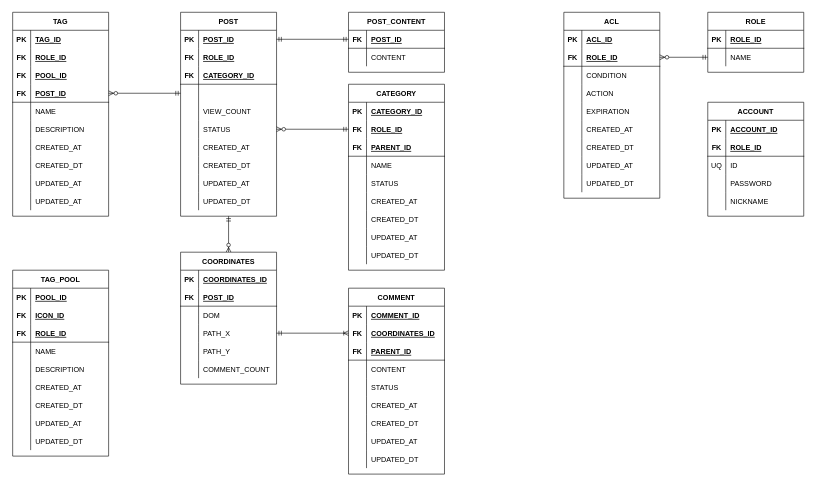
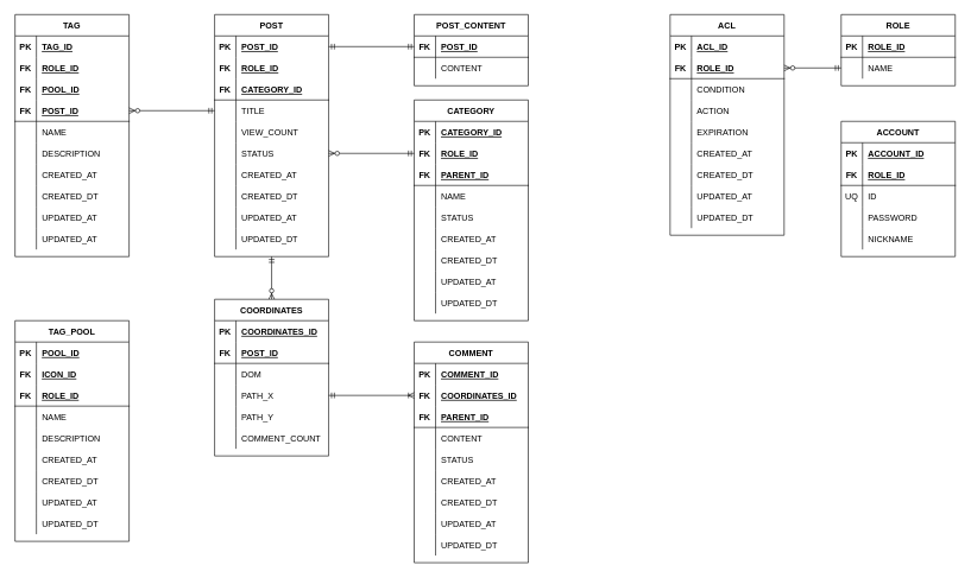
+ <mxCell id="14" value="TITLE" style="shape=partialRectangle;connectable=0;fillColor=none;top=0;left=0;bottom=0;right=0;align=left;spacingLeft=6;overflow=hidden;" parent="12" vertex="1"><mxGeometry x="30" width="130" height="30" as="geometry" /></mxCell>
